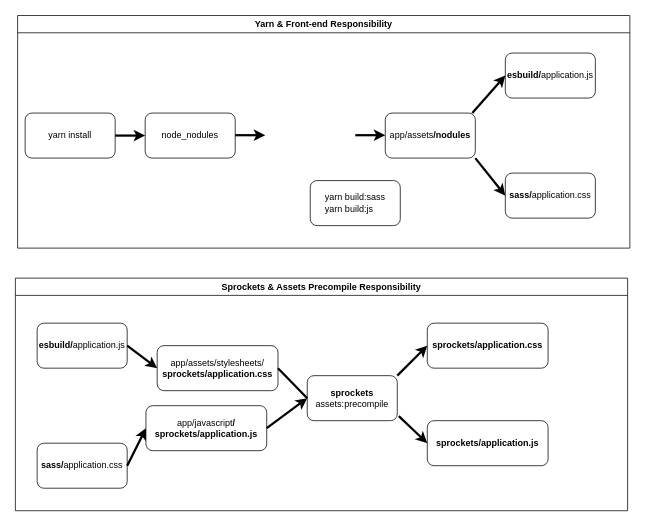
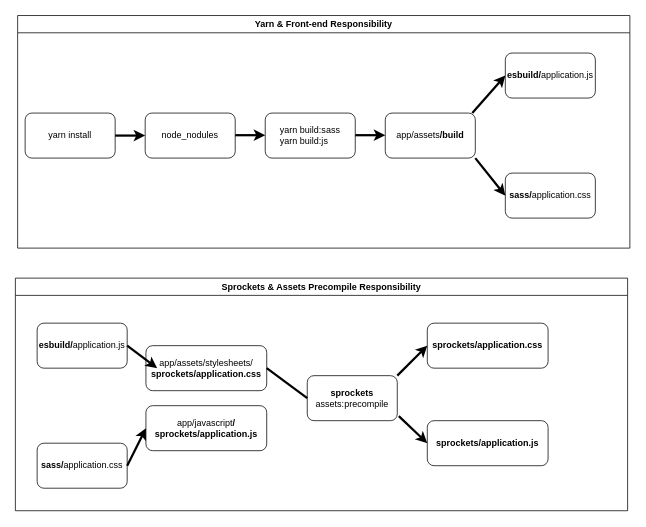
- <mxCell id="5" value="app/assets&lt;b&gt;/nodules&lt;/b&gt;" style="rounded=1;whiteSpace=wrap;html=1;" vertex="1" parent="1"><mxGeometry x="513" y="150" width="120" height="60" as="geometry" /></mxCell>
+ <mxCell id="5" value="app/assets&lt;b&gt;/build&lt;/b&gt;" style="rounded=1;whiteSpace=wrap;html=1;" vertex="1" parent="1"><mxGeometry x="513" y="150" width="120" height="60" as="geometry" /></mxCell>
- <mxCell id="4" value="&lt;div style=&quot;text-align: left;&quot;&gt;&lt;span style=&quot;background-color: initial;&quot;&gt;yarn build:sass&lt;/span&gt;&lt;/div&gt;&lt;div style=&quot;text-align: left;&quot;&gt;&lt;span style=&quot;background-color: initial;&quot;&gt;yarn build:js&lt;/span&gt;&lt;/div&gt;" style="rounded=1;whiteSpace=wrap;html=1;" vertex="1" parent="1"><mxGeometry x="413" y="240" width="120" height="60" as="geometry" /></mxCell>
+ <mxCell id="4" value="&lt;div style=&quot;text-align: left;&quot;&gt;&lt;span style=&quot;background-color: initial;&quot;&gt;yarn build:sass&lt;/span&gt;&lt;/div&gt;&lt;div style=&quot;text-align: left;&quot;&gt;&lt;span style=&quot;background-color: initial;&quot;&gt;yarn build:js&lt;/span&gt;&lt;/div&gt;" style="rounded=1;whiteSpace=wrap;html=1;" vertex="1" parent="1"><mxGeometry x="353" y="150" width="120" height="60" as="geometry" /></mxCell>
- <mxCell id="18" value="app/assets/stylesheets/&lt;br&gt;&lt;b style=&quot;border-color: var(--border-color);&quot;&gt;sprockets/application.css&lt;/b&gt;" style="rounded=1;whiteSpace=wrap;html=1;" vertex="1" parent="14"><mxGeometry x="189" y="90" width="161" height="60" as="geometry" /></mxCell>
+ <mxCell id="18" value="app/assets/stylesheets/&lt;br&gt;&lt;b style=&quot;border-color: var(--border-color);&quot;&gt;sprockets/application.css&lt;/b&gt;" style="rounded=1;whiteSpace=wrap;html=1;" vertex="1" parent="14"><mxGeometry x="174" y="90" width="161" height="60" as="geometry" /></mxCell>
- <mxCell id="23" value="" style="endArrow=classic;html=1;rounded=0;exitX=1;exitY=0.5;exitDx=0;exitDy=0;strokeWidth=3;entryX=0;entryY=0.5;entryDx=0;entryDy=0;" edge="1" parent="14" source="19" target="17"><mxGeometry width="50" height="50" relative="1" as="geometry"><mxPoint x="360" y="130" as="sourcePoint" /><mxPoint x="399" y="170" as="targetPoint" /></mxGeometry></mxCell>
